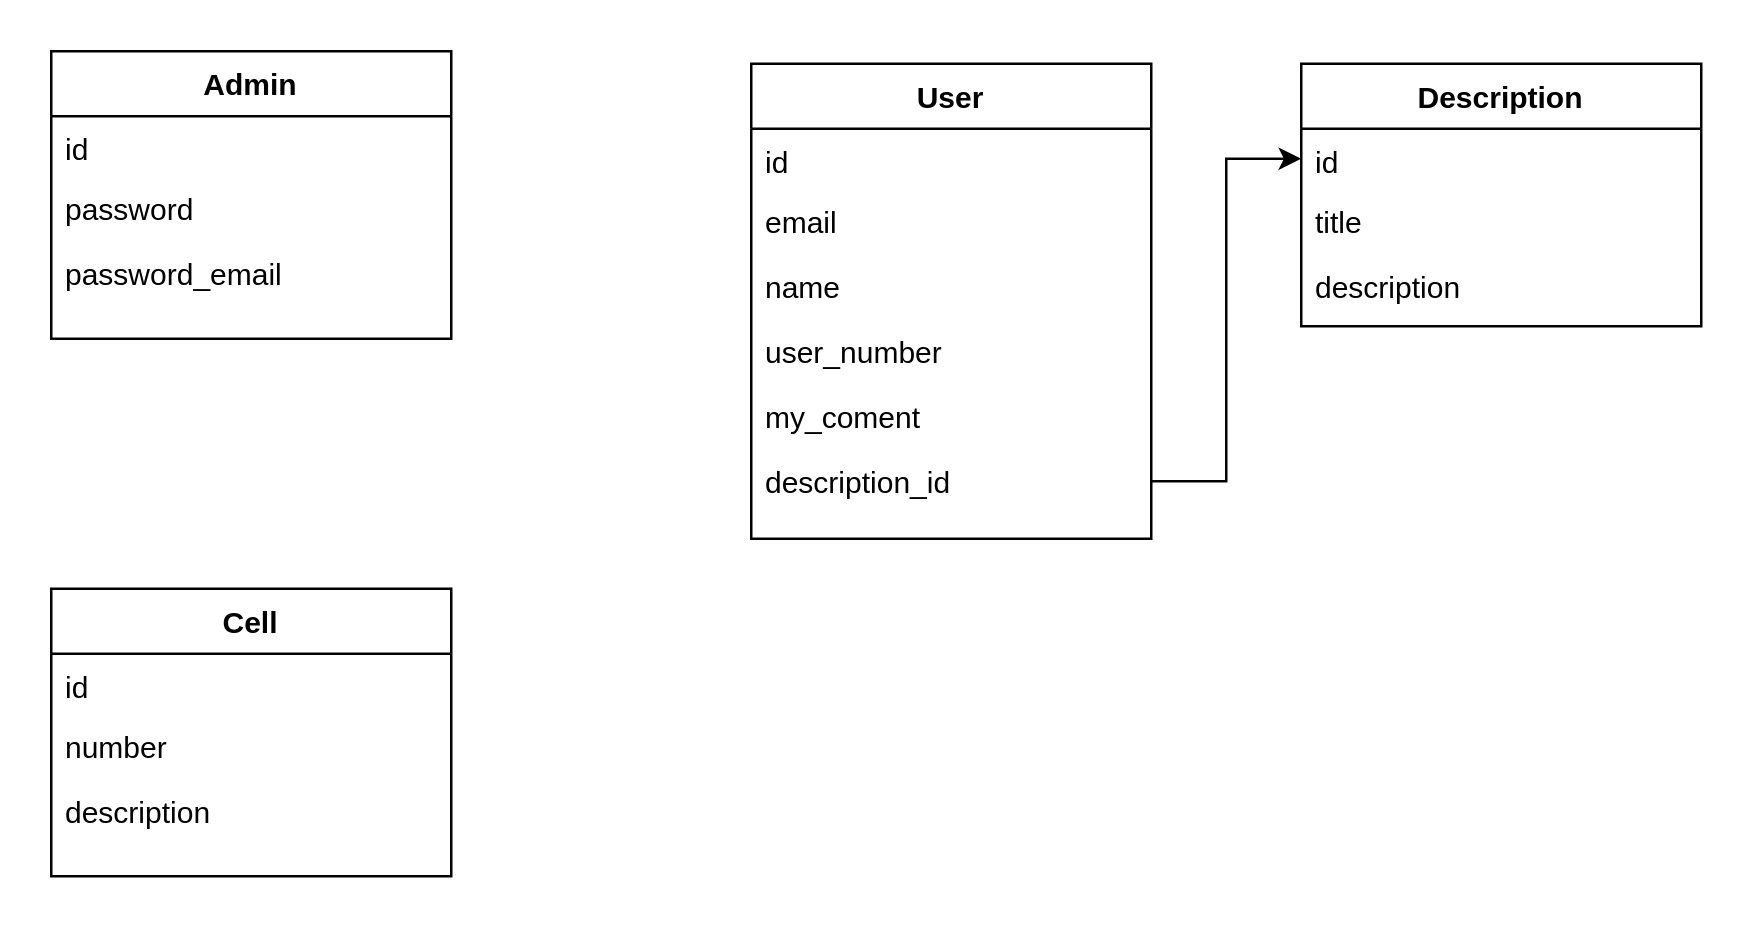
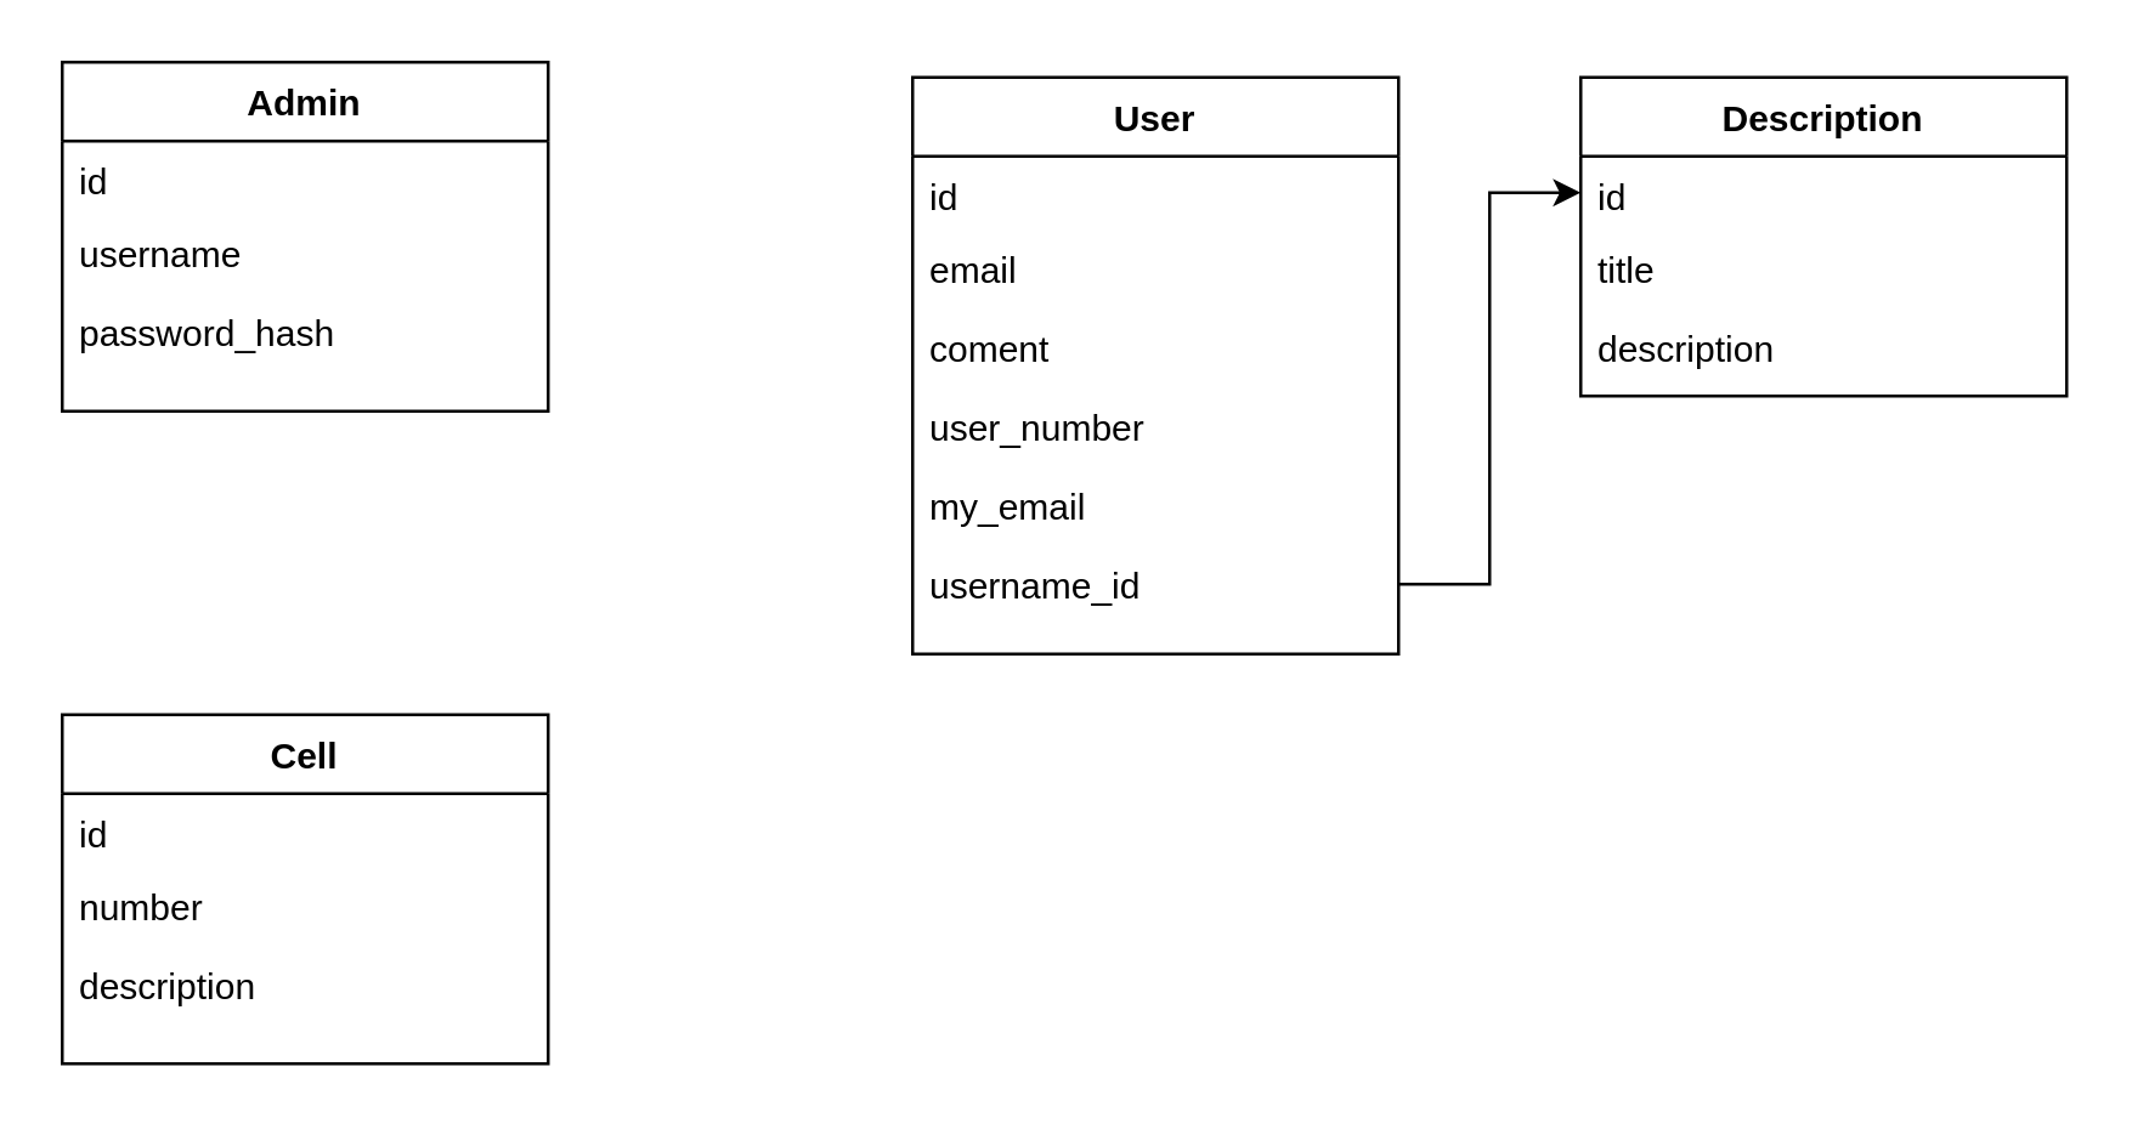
- <mxCell id="4" value="password" style="text;align=left;verticalAlign=top;spacingLeft=4;spacingRight=4;overflow=hidden;rotatable=0;points=[[0,0.5],[1,0.5]];portConstraint=eastwest;" vertex="1" parent="2"><mxGeometry y="50" width="160" height="26" as="geometry" /></mxCell>
+ <mxCell id="4" value="username" style="text;align=left;verticalAlign=top;spacingLeft=4;spacingRight=4;overflow=hidden;rotatable=0;points=[[0,0.5],[1,0.5]];portConstraint=eastwest;" vertex="1" parent="2"><mxGeometry y="50" width="160" height="26" as="geometry" /></mxCell>
- <mxCell id="5" value="password_email" style="text;align=left;verticalAlign=top;spacingLeft=4;spacingRight=4;overflow=hidden;rotatable=0;points=[[0,0.5],[1,0.5]];portConstraint=eastwest;" vertex="1" parent="2"><mxGeometry y="76" width="160" height="26" as="geometry" /></mxCell>
+ <mxCell id="5" value="password_hash" style="text;align=left;verticalAlign=top;spacingLeft=4;spacingRight=4;overflow=hidden;rotatable=0;points=[[0,0.5],[1,0.5]];portConstraint=eastwest;" vertex="1" parent="2"><mxGeometry y="76" width="160" height="26" as="geometry" /></mxCell>
- <mxCell id="9" value="name" style="text;align=left;verticalAlign=top;spacingLeft=4;spacingRight=4;overflow=hidden;rotatable=0;points=[[0,0.5],[1,0.5]];portConstraint=eastwest;" vertex="1" parent="6"><mxGeometry y="76" width="160" height="26" as="geometry" /></mxCell>
+ <mxCell id="9" value="coment" style="text;align=left;verticalAlign=top;spacingLeft=4;spacingRight=4;overflow=hidden;rotatable=0;points=[[0,0.5],[1,0.5]];portConstraint=eastwest;" vertex="1" parent="6"><mxGeometry y="76" width="160" height="26" as="geometry" /></mxCell>
- <mxCell id="11" value="my_coment" style="text;align=left;verticalAlign=top;spacingLeft=4;spacingRight=4;overflow=hidden;rotatable=0;points=[[0,0.5],[1,0.5]];portConstraint=eastwest;" vertex="1" parent="6"><mxGeometry y="128" width="160" height="26" as="geometry" /></mxCell>
+ <mxCell id="11" value="my_email" style="text;align=left;verticalAlign=top;spacingLeft=4;spacingRight=4;overflow=hidden;rotatable=0;points=[[0,0.5],[1,0.5]];portConstraint=eastwest;" vertex="1" parent="6"><mxGeometry y="128" width="160" height="26" as="geometry" /></mxCell>
- <mxCell id="12" value="description_id" style="text;align=left;verticalAlign=top;spacingLeft=4;spacingRight=4;overflow=hidden;rotatable=0;points=[[0,0.5],[1,0.5]];portConstraint=eastwest;" vertex="1" parent="6"><mxGeometry y="154" width="160" height="26" as="geometry" /></mxCell>
+ <mxCell id="12" value="username_id" style="text;align=left;verticalAlign=top;spacingLeft=4;spacingRight=4;overflow=hidden;rotatable=0;points=[[0,0.5],[1,0.5]];portConstraint=eastwest;" vertex="1" parent="6"><mxGeometry y="154" width="160" height="26" as="geometry" /></mxCell>
